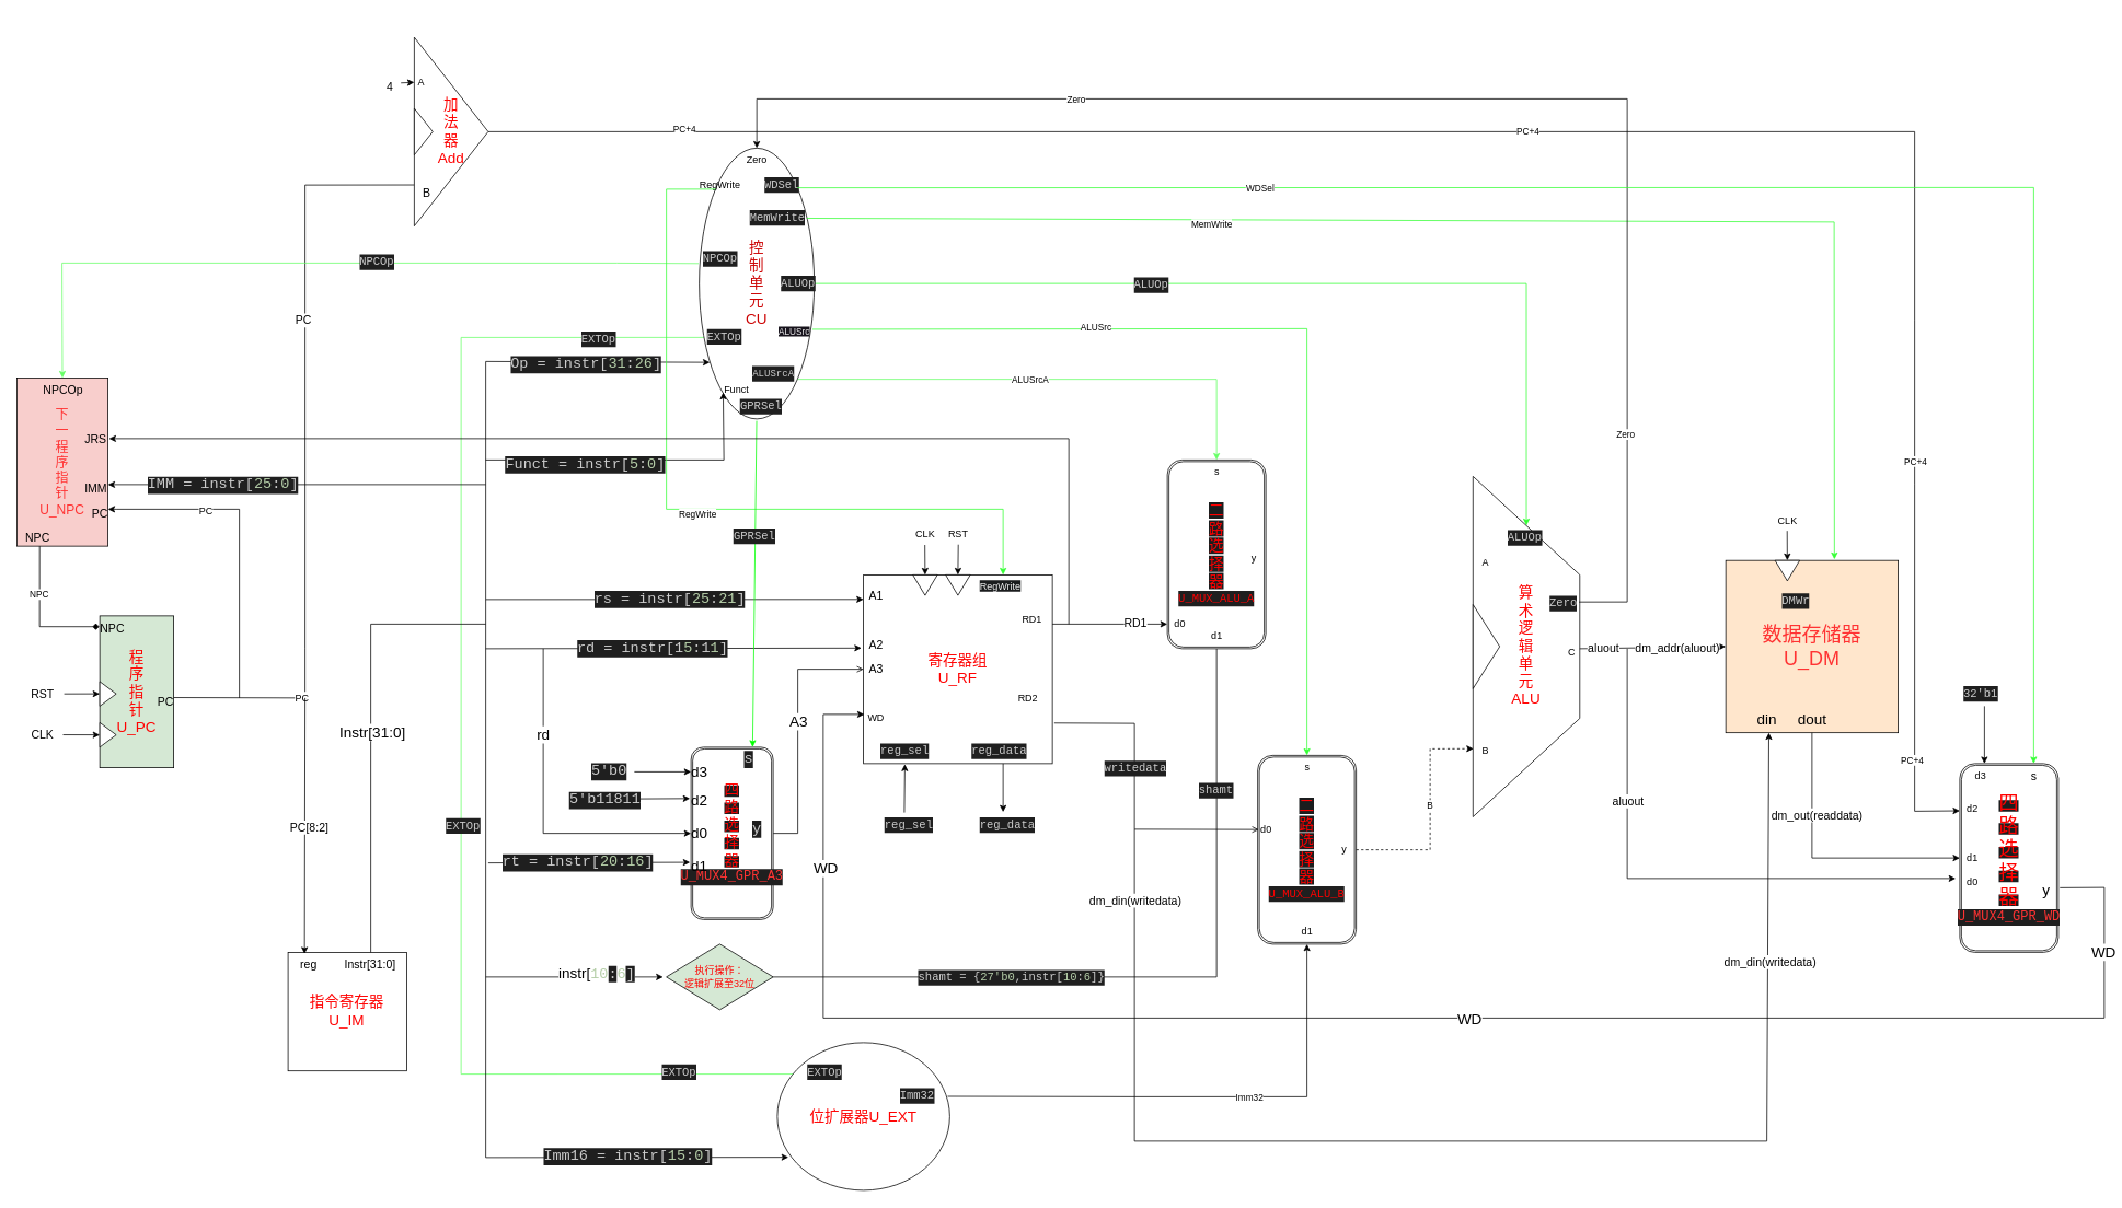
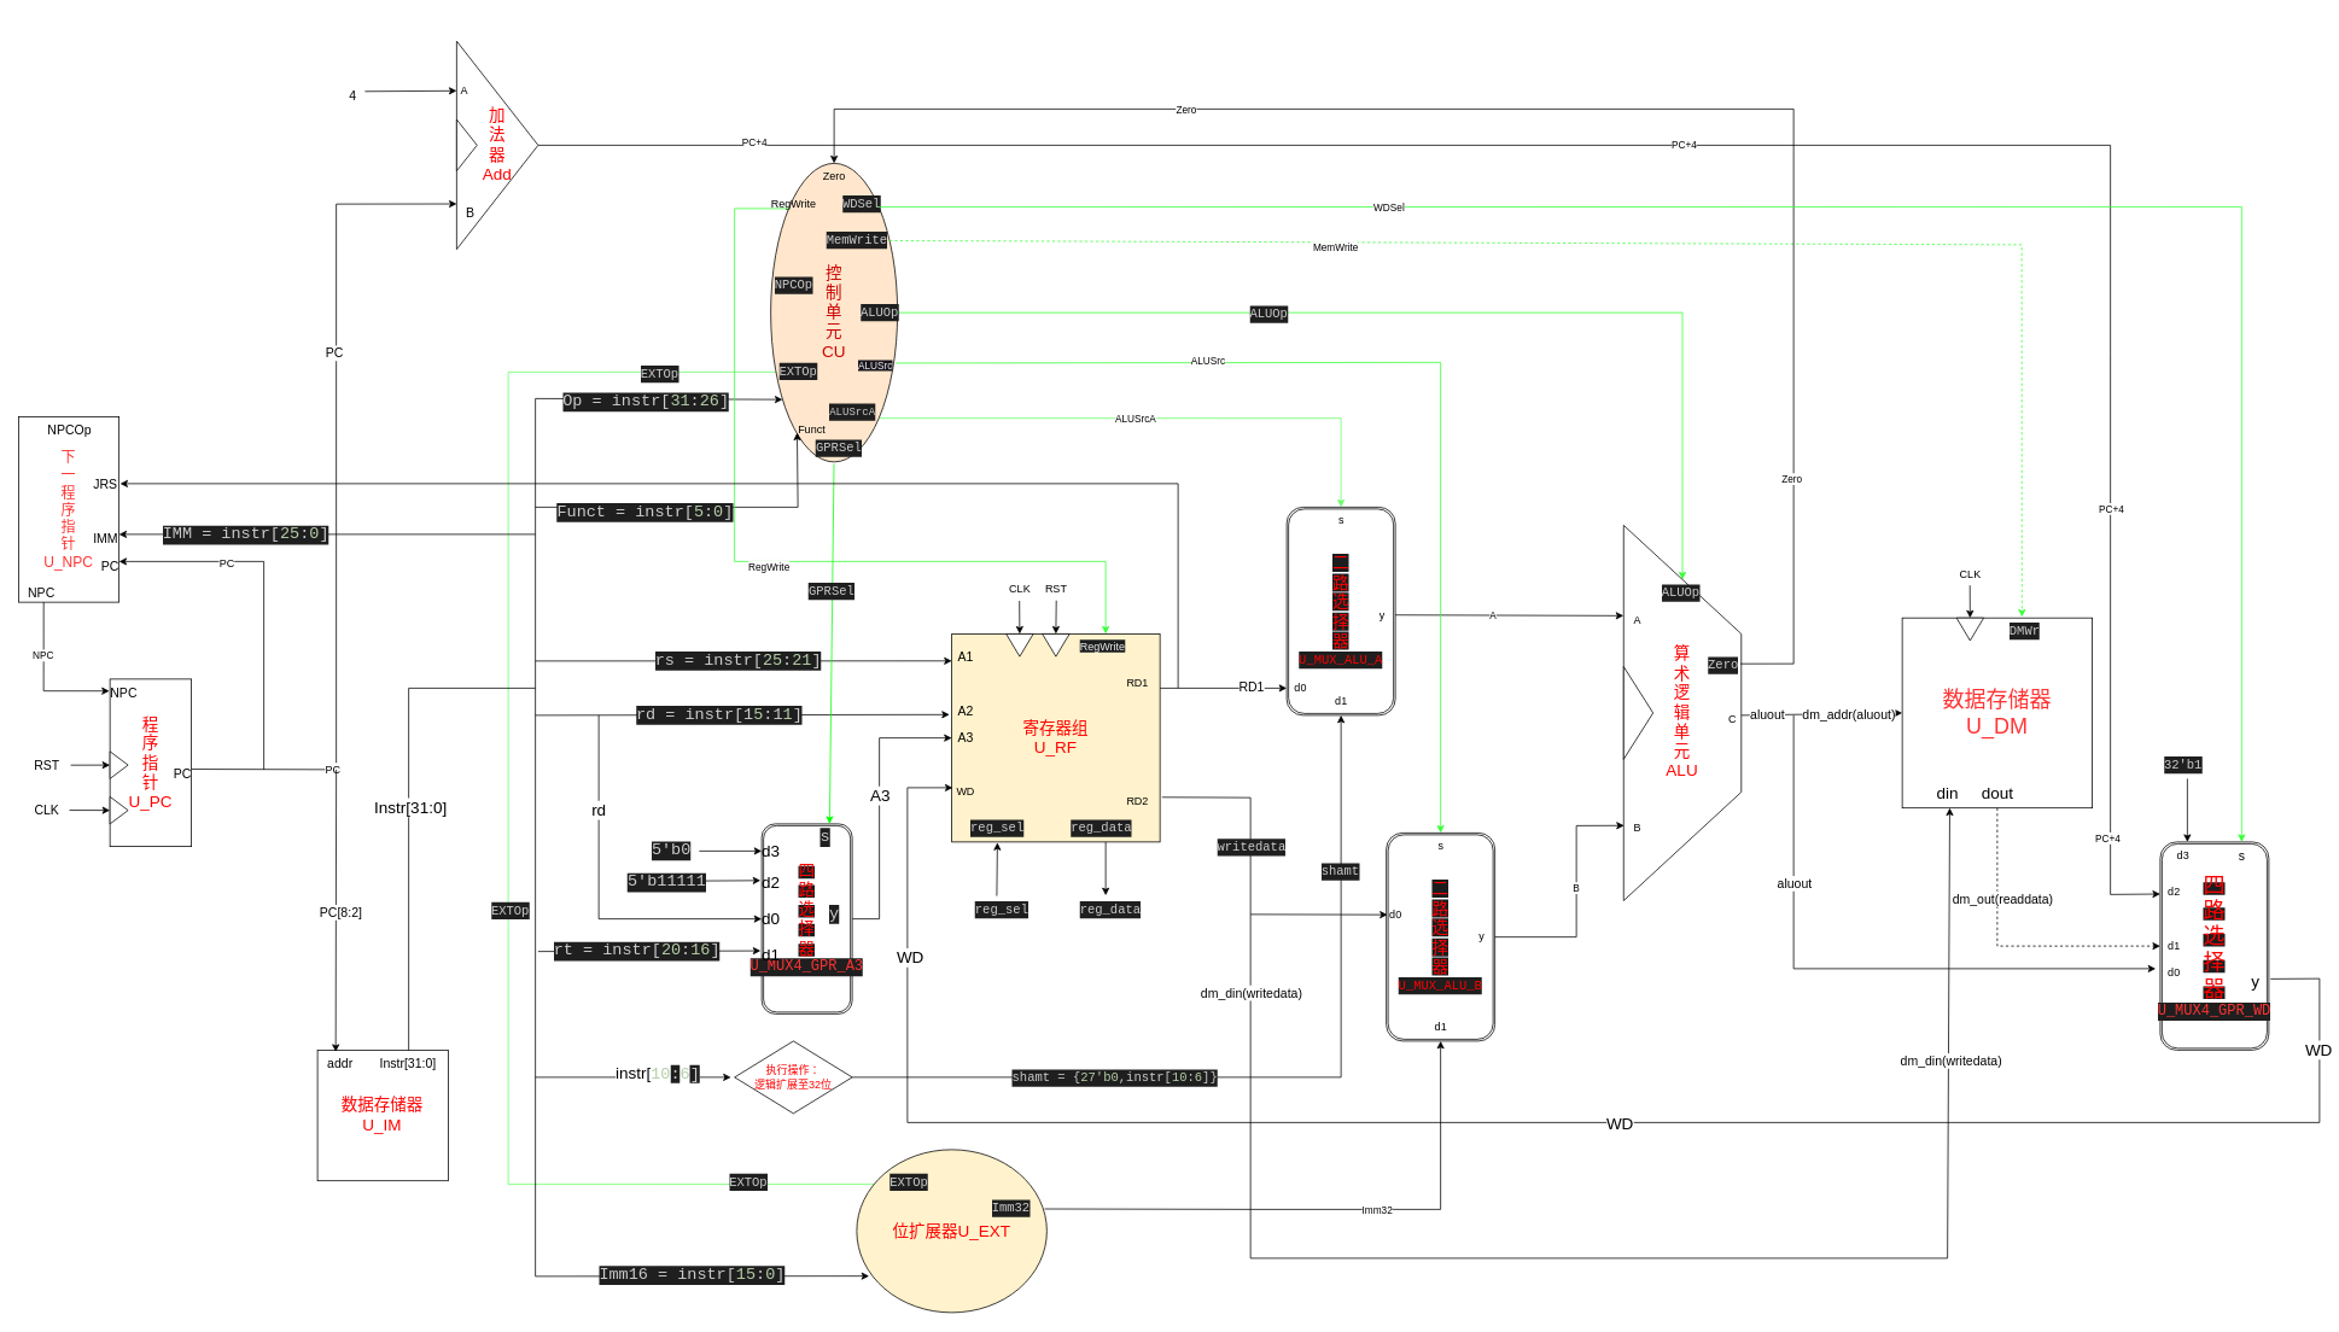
- <mxCell id="147" value="&lt;font style=&quot;font-size: 14px;&quot;&gt;4&lt;/font&gt;" style="text;html=1;align=center;verticalAlign=middle;resizable=0;points=[];autosize=1;strokeColor=none;fillColor=none;" parent="139" vertex="1"><mxGeometry x="85" y="70" width="30" height="30" as="geometry" /></mxCell>
+ <mxCell id="147" value="&lt;font style=&quot;font-size: 14px;&quot;&gt;4&lt;/font&gt;" style="text;html=1;align=center;verticalAlign=middle;resizable=0;points=[];autosize=1;strokeColor=none;fillColor=none;" parent="139" vertex="1"><mxGeometry y="70" width="30" height="30" as="geometry" /></mxCell>
- <mxCell id="26" value="" style="endArrow=none;html=1;rounded=0;exitX=1.002;exitY=0.538;exitDx=0;exitDy=0;entryX=0.782;entryY=0.999;entryDx=0;entryDy=0;entryPerimeter=0;exitPerimeter=0;" parent="1" source="14" target="142" edge="1"><mxGeometry width="50" height="50" relative="1" as="geometry"><mxPoint x="311" y="849.75" as="sourcePoint" /><mxPoint x="425.375" y="790" as="targetPoint" /><Array as="points"><mxPoint x="371" y="850" /><mxPoint x="371" y="790" /><mxPoint x="371" y="225" /></Array></mxGeometry></mxCell>
+ <mxCell id="26" value="" style="endArrow=classic;html=1;rounded=0;exitX=1.002;exitY=0.538;exitDx=0;exitDy=0;entryX=0.782;entryY=0.999;entryDx=0;entryDy=0;entryPerimeter=0;exitPerimeter=0;" parent="1" source="14" target="142" edge="1"><mxGeometry width="50" height="50" relative="1" as="geometry"><mxPoint x="311" y="849.75" as="sourcePoint" /><mxPoint x="425.375" y="790" as="targetPoint" /><Array as="points"><mxPoint x="371" y="850" /><mxPoint x="371" y="790" /><mxPoint x="371" y="225" /></Array></mxGeometry></mxCell>
- <mxCell id="158" value="" style="endArrow=classic;html=1;rounded=0;exitX=0.936;exitY=0.259;exitDx=0;exitDy=0;exitPerimeter=0;entryX=0.63;entryY=-0.006;entryDx=0;entryDy=0;entryPerimeter=0;strokeColor=#33FF33;" parent="1" source="10" target="150" edge="1"><mxGeometry width="50" height="50" relative="1" as="geometry"><mxPoint x="1341" y="450" as="sourcePoint" /><mxPoint x="1261" y="265" as="targetPoint" /><Array as="points"><mxPoint x="2233" y="270" /></Array></mxGeometry></mxCell>
+ <mxCell id="158" value="" style="endArrow=classic;html=1;rounded=0;exitX=0.936;exitY=0.259;exitDx=0;exitDy=0;exitPerimeter=0;entryX=0.63;entryY=-0.006;entryDx=0;entryDy=0;entryPerimeter=0;strokeColor=#33FF33;dashed=1;" parent="1" source="10" target="150" edge="1"><mxGeometry width="50" height="50" relative="1" as="geometry"><mxPoint x="1341" y="450" as="sourcePoint" /><mxPoint x="1261" y="265" as="targetPoint" /><Array as="points"><mxPoint x="2233" y="270" /></Array></mxGeometry></mxCell>
- <mxCell id="43" value="" style="endArrow=classic;html=1;rounded=0;exitX=-0.005;exitY=0.426;exitDx=0;exitDy=0;entryX=0.5;entryY=0;entryDx=0;entryDy=0;fillColor=#66FF66;strokeColor=#66FF66;exitPerimeter=0;" parent="1" source="10" target="39" edge="1"><mxGeometry width="50" height="50" relative="1" as="geometry"><mxPoint x="831" y="440" as="sourcePoint" /><mxPoint x="71" y="140" as="targetPoint" /><Array as="points"><mxPoint x="751" y="320" /><mxPoint x="75" y="320" /></Array></mxGeometry></mxCell>
- <mxCell id="44" value="&lt;div style=&quot;color: rgb(204, 204, 204); background-color: rgb(31, 31, 31); font-family: Consolas, &amp;quot;Courier New&amp;quot;, monospace; font-size: 14px; line-height: 19px;&quot;&gt;NPCOp&lt;/div&gt;" style="edgeLabel;html=1;align=center;verticalAlign=middle;resizable=0;points=[];" parent="43" vertex="1" connectable="0"><mxGeometry x="-0.141" y="-2" relative="1" as="geometry"><mxPoint as="offset" /></mxGeometry></mxCell>
- <mxCell id="10" value="&lt;font color=&quot;#cc0000&quot; style=&quot;font-size: 18px;&quot;&gt;控&lt;br&gt;制&lt;br&gt;单&lt;br&gt;元&lt;br&gt;CU&lt;/font&gt;" style="ellipse;whiteSpace=wrap;html=1;" parent="1" vertex="1"><mxGeometry x="851" y="180" width="140" height="330" as="geometry" /></mxCell>
+ <mxCell id="10" value="&lt;font color=&quot;#cc0000&quot; style=&quot;font-size: 18px;&quot;&gt;控&lt;br&gt;制&lt;br&gt;单&lt;br&gt;元&lt;br&gt;CU&lt;/font&gt;" style="ellipse;whiteSpace=wrap;html=1;fillColor=#ffe6cc;" parent="1" vertex="1"><mxGeometry x="851" y="180" width="140" height="330" as="geometry" /></mxCell>
- <mxCell id="39" value="&lt;font color=&quot;#ff3333&quot; style=&quot;font-size: 16px;&quot;&gt;下&lt;br&gt;一&lt;br&gt;程&lt;br&gt;序&lt;br&gt;指&lt;br&gt;针&lt;br&gt;U_NPC&lt;/font&gt;" style="rounded=0;whiteSpace=wrap;html=1;fillColor=#f8cecc;" parent="1" vertex="1"><mxGeometry x="20" y="460" width="111" height="205" as="geometry" /></mxCell>
+ <mxCell id="39" value="&lt;font color=&quot;#ff3333&quot; style=&quot;font-size: 16px;&quot;&gt;下&lt;br&gt;一&lt;br&gt;程&lt;br&gt;序&lt;br&gt;指&lt;br&gt;针&lt;br&gt;U_NPC&lt;/font&gt;" style="rounded=0;whiteSpace=wrap;html=1;" parent="1" vertex="1"><mxGeometry x="20" y="460" width="111" height="205" as="geometry" /></mxCell>
+ <mxCell id="103" value="" style="endArrow=classic;html=1;rounded=0;entryX=0.241;entryY=1.001;entryDx=0;entryDy=0;entryPerimeter=0;exitX=0.998;exitY=0.518;exitDx=0;exitDy=0;exitPerimeter=0;" parent="1" source="119" target="91" edge="1"><mxGeometry width="50" height="50" relative="1" as="geometry"><mxPoint x="1720.998" y="678.943" as="sourcePoint" /><mxPoint x="1793.22" y="680" as="targetPoint" /></mxGeometry></mxCell>
+ <mxCell id="104" value="A" style="edgeLabel;html=1;align=center;verticalAlign=middle;resizable=0;points=[];" parent="103" vertex="1" connectable="0"><mxGeometry x="-0.145" relative="1" as="geometry"><mxPoint as="offset" /></mxGeometry></mxCell>
- <mxCell id="156" value="&lt;div style=&quot;color: rgb(204, 204, 204); background-color: rgb(31, 31, 31); font-family: Consolas, &amp;quot;Courier New&amp;quot;, monospace; font-size: 14px; line-height: 19px;&quot;&gt;DMWr&lt;/div&gt;" style="text;html=1;align=center;verticalAlign=middle;resizable=0;points=[];autosize=1;strokeColor=none;fillColor=none;" parent="148" vertex="1"><mxGeometry x="60" y="97.41" width="50" height="30" as="geometry" /></mxCell>
+ <mxCell id="156" value="&lt;div style=&quot;color: rgb(204, 204, 204); background-color: rgb(31, 31, 31); font-family: Consolas, &amp;quot;Courier New&amp;quot;, monospace; font-size: 14px; line-height: 19px;&quot;&gt;DMWr&lt;/div&gt;" style="text;html=1;align=center;verticalAlign=middle;resizable=0;points=[];autosize=1;strokeColor=none;fillColor=none;" parent="148" vertex="1"><mxGeometry x="110" y="62.41" width="50" height="30" as="geometry" /></mxCell>
- <mxCell id="40" style="edgeStyle=orthogonalEdgeStyle;rounded=0;orthogonalLoop=1;jettySize=auto;html=1;exitX=0.25;exitY=1;exitDx=0;exitDy=0;entryX=-0.007;entryY=0.071;entryDx=0;entryDy=0;entryPerimeter=0;endArrow=diamond;" parent="1" source="39" target="14" edge="1"><mxGeometry relative="1" as="geometry"><mxPoint x="236" y="760" as="targetPoint" /></mxGeometry></mxCell>
+ <mxCell id="40" style="edgeStyle=orthogonalEdgeStyle;rounded=0;orthogonalLoop=1;jettySize=auto;html=1;exitX=0.25;exitY=1;exitDx=0;exitDy=0;entryX=-0.007;entryY=0.071;entryDx=0;entryDy=0;entryPerimeter=0;" parent="1" source="39" target="14" edge="1"><mxGeometry relative="1" as="geometry"><mxPoint x="236" y="760" as="targetPoint" /></mxGeometry></mxCell>
- <mxCell id="150" value="&lt;font color=&quot;#ff3333&quot; style=&quot;font-size: 24px;&quot;&gt;数据存储器&lt;br&gt;U_DM&lt;/font&gt;" style="whiteSpace=wrap;html=1;aspect=fixed;fillColor=#ffe6cc;" parent="149" vertex="1"><mxGeometry width="210" height="210" as="geometry" /></mxCell>
+ <mxCell id="150" value="&lt;font color=&quot;#ff3333&quot; style=&quot;font-size: 24px;&quot;&gt;数据存储器&lt;br&gt;U_DM&lt;/font&gt;" style="whiteSpace=wrap;html=1;aspect=fixed;" parent="149" vertex="1"><mxGeometry width="210" height="210" as="geometry" /></mxCell>
- <mxCell id="99" value="" style="endArrow=none;html=1;rounded=0;exitX=1;exitY=0.5;exitDx=0;exitDy=0;entryX=0.5;entryY=1;entryDx=0;entryDy=0;" parent="1" source="98" target="119" edge="1"><mxGeometry width="50" height="50" relative="1" as="geometry"><mxPoint x="951" y="1180" as="sourcePoint" /><mxPoint x="1481" y="1080" as="targetPoint" /><Array as="points"><mxPoint x="1481" y="1190" /></Array></mxGeometry></mxCell>
+ <mxCell id="99" value="" style="endArrow=classic;html=1;rounded=0;exitX=1;exitY=0.5;exitDx=0;exitDy=0;entryX=0.5;entryY=1;entryDx=0;entryDy=0;" parent="1" source="98" target="119" edge="1"><mxGeometry width="50" height="50" relative="1" as="geometry"><mxPoint x="951" y="1180" as="sourcePoint" /><mxPoint x="1481" y="1080" as="targetPoint" /><Array as="points"><mxPoint x="1481" y="1190" /></Array></mxGeometry></mxCell>
- <mxCell id="167" style="edgeStyle=orthogonalEdgeStyle;rounded=0;orthogonalLoop=1;jettySize=auto;html=1;exitX=1;exitY=0.5;exitDx=0;exitDy=0;entryX=0;entryY=0.5;entryDx=0;entryDy=0;endArrow=open;" parent="1" source="169" target="60" edge="1"><mxGeometry relative="1" as="geometry"><Array as="points"><mxPoint x="971" y="1015" /><mxPoint x="971" y="815" /></Array></mxGeometry></mxCell>
+ <mxCell id="167" style="edgeStyle=orthogonalEdgeStyle;rounded=0;orthogonalLoop=1;jettySize=auto;html=1;exitX=1;exitY=0.5;exitDx=0;exitDy=0;entryX=0;entryY=0.5;entryDx=0;entryDy=0;" parent="1" source="169" target="60" edge="1"><mxGeometry relative="1" as="geometry"><Array as="points"><mxPoint x="971" y="1015" /><mxPoint x="971" y="815" /></Array></mxGeometry></mxCell>
- <mxCell id="60" value="&lt;font color=&quot;#ff0000&quot; style=&quot;font-size: 18px;&quot;&gt;寄存器组&lt;br&gt;U_RF&lt;/font&gt;" style="whiteSpace=wrap;html=1;aspect=fixed;" parent="59" vertex="1"><mxGeometry width="230" height="230" as="geometry" /></mxCell>
+ <mxCell id="60" value="&lt;font color=&quot;#ff0000&quot; style=&quot;font-size: 18px;&quot;&gt;寄存器组&lt;br&gt;U_RF&lt;/font&gt;" style="whiteSpace=wrap;html=1;aspect=fixed;fillColor=#fff2cc;" parent="59" vertex="1"><mxGeometry width="230" height="230" as="geometry" /></mxCell>
- <mxCell id="14" value="&lt;font color=&quot;#ff0000&quot; style=&quot;font-size: 18px;&quot;&gt;程&lt;br&gt;序&lt;br&gt;指&lt;br&gt;针&lt;br&gt;U_PC&lt;/font&gt;" style="rounded=0;whiteSpace=wrap;html=1;fillColor=#d5e8d4;" parent="13" vertex="1"><mxGeometry width="90" height="185" as="geometry" /></mxCell>
+ <mxCell id="14" value="&lt;font color=&quot;#ff0000&quot; style=&quot;font-size: 18px;&quot;&gt;程&lt;br&gt;序&lt;br&gt;指&lt;br&gt;针&lt;br&gt;U_PC&lt;/font&gt;" style="rounded=0;whiteSpace=wrap;html=1;" parent="13" vertex="1"><mxGeometry width="90" height="185" as="geometry" /></mxCell>
- <mxCell id="66" value="RD2" style="text;html=1;align=center;verticalAlign=middle;resizable=0;points=[];autosize=1;strokeColor=none;fillColor=none;" parent="59" vertex="1"><mxGeometry x="175" y="135" width="50" height="30" as="geometry" /></mxCell>
+ <mxCell id="66" value="RD2" style="text;html=1;align=center;verticalAlign=middle;resizable=0;points=[];autosize=1;strokeColor=none;fillColor=none;" parent="59" vertex="1"><mxGeometry x="180" y="170" width="50" height="30" as="geometry" /></mxCell>
- <mxCell id="181" value="&lt;div style=&quot;color: rgb(204, 204, 204); background-color: rgb(31, 31, 31); font-family: Consolas, &amp;quot;Courier New&amp;quot;, monospace; line-height: 19px;&quot;&gt;&lt;font style=&quot;font-size: 18px;&quot;&gt;5'b11811&lt;/font&gt;&lt;/div&gt;" style="text;html=1;align=center;verticalAlign=middle;resizable=0;points=[];autosize=1;strokeColor=none;fillColor=none;" parent="1" vertex="1"><mxGeometry x="686" y="960" width="100" height="30" as="geometry" /></mxCell>
+ <mxCell id="181" value="&lt;div style=&quot;color: rgb(204, 204, 204); background-color: rgb(31, 31, 31); font-family: Consolas, &amp;quot;Courier New&amp;quot;, monospace; line-height: 19px;&quot;&gt;&lt;font style=&quot;font-size: 18px;&quot;&gt;5'b11111&lt;/font&gt;&lt;/div&gt;" style="text;html=1;align=center;verticalAlign=middle;resizable=0;points=[];autosize=1;strokeColor=none;fillColor=none;" parent="1" vertex="1"><mxGeometry x="686" y="960" width="100" height="30" as="geometry" /></mxCell>
- <mxCell id="79" value="" style="endArrow=open;html=1;rounded=0;exitX=1.01;exitY=0.785;exitDx=0;exitDy=0;exitPerimeter=0;entryX=0.011;entryY=0.393;entryDx=0;entryDy=0;entryPerimeter=0;" parent="1" source="60" target="12" edge="1"><mxGeometry width="50" height="50" relative="1" as="geometry"><mxPoint x="1351" y="820" as="sourcePoint" /><mxPoint x="1381" y="880" as="targetPoint" /><Array as="points"><mxPoint x="1381" y="881" /><mxPoint x="1381" y="1010" /></Array></mxGeometry></mxCell>
+ <mxCell id="79" value="" style="endArrow=classic;html=1;rounded=0;exitX=1.01;exitY=0.785;exitDx=0;exitDy=0;exitPerimeter=0;entryX=0.011;entryY=0.393;entryDx=0;entryDy=0;entryPerimeter=0;" parent="1" source="60" target="12" edge="1"><mxGeometry width="50" height="50" relative="1" as="geometry"><mxPoint x="1351" y="820" as="sourcePoint" /><mxPoint x="1381" y="880" as="targetPoint" /><Array as="points"><mxPoint x="1381" y="881" /><mxPoint x="1381" y="1010" /></Array></mxGeometry></mxCell>
- <mxCell id="110" value="" style="endArrow=classic;html=1;rounded=0;entryX=0.8;entryY=0.996;entryDx=0;entryDy=0;entryPerimeter=0;exitX=1;exitY=0.5;exitDx=0;exitDy=0;dashed=1;" parent="1" source="12" target="91" edge="1"><mxGeometry width="50" height="50" relative="1" as="geometry"><mxPoint x="1720.998" y="910.003" as="sourcePoint" /><mxPoint x="1793.22" y="911.059" as="targetPoint" /><Array as="points"><mxPoint x="1741" y="1035" /><mxPoint x="1741" y="912" /></Array></mxGeometry></mxCell>
+ <mxCell id="110" value="" style="endArrow=classic;html=1;rounded=0;entryX=0.8;entryY=0.996;entryDx=0;entryDy=0;entryPerimeter=0;exitX=1;exitY=0.5;exitDx=0;exitDy=0;" parent="1" source="12" target="91" edge="1"><mxGeometry width="50" height="50" relative="1" as="geometry"><mxPoint x="1720.998" y="910.003" as="sourcePoint" /><mxPoint x="1793.22" y="911.059" as="targetPoint" /><Array as="points"><mxPoint x="1741" y="1035" /><mxPoint x="1741" y="912" /></Array></mxGeometry></mxCell>
- <mxCell id="201" style="edgeStyle=orthogonalEdgeStyle;rounded=0;orthogonalLoop=1;jettySize=auto;html=1;exitX=0.5;exitY=1;exitDx=0;exitDy=0;entryX=0;entryY=0.5;entryDx=0;entryDy=0;" parent="1" source="150" target="125" edge="1"><mxGeometry relative="1" as="geometry" /></mxCell>
+ <mxCell id="201" style="edgeStyle=orthogonalEdgeStyle;rounded=0;orthogonalLoop=1;jettySize=auto;html=1;exitX=0.5;exitY=1;exitDx=0;exitDy=0;entryX=0;entryY=0.5;entryDx=0;entryDy=0;dashed=1;" parent="1" source="150" target="125" edge="1"><mxGeometry relative="1" as="geometry" /></mxCell>
- <mxCell id="21" value="&lt;font style=&quot;font-size: 14px;&quot;&gt;reg&lt;/font&gt;" style="text;html=1;align=center;verticalAlign=middle;resizable=0;points=[];autosize=1;strokeColor=none;fillColor=none;" parent="19" vertex="1"><mxGeometry x="9.286" width="50" height="30" as="geometry" /></mxCell>
+ <mxCell id="21" value="&lt;font style=&quot;font-size: 14px;&quot;&gt;addr&lt;/font&gt;" style="text;html=1;align=center;verticalAlign=middle;resizable=0;points=[];autosize=1;strokeColor=none;fillColor=none;" parent="19" vertex="1"><mxGeometry x="9.286" width="50" height="30" as="geometry" /></mxCell>
- <mxCell id="98" value="&lt;font color=&quot;#ff0000&quot;&gt;执行操作：&lt;br&gt;逻辑扩展至32位&lt;/font&gt;" style="rhombus;whiteSpace=wrap;html=1;fillColor=#d5e8d4;" parent="1" vertex="1"><mxGeometry x="811" y="1150" width="130" height="80" as="geometry" /></mxCell>
+ <mxCell id="98" value="&lt;font color=&quot;#ff0000&quot;&gt;执行操作：&lt;br&gt;逻辑扩展至32位&lt;/font&gt;" style="rhombus;whiteSpace=wrap;html=1;" parent="1" vertex="1"><mxGeometry x="811" y="1150" width="130" height="80" as="geometry" /></mxCell>
- <mxCell id="20" value="&lt;font color=&quot;#ff0000&quot; style=&quot;font-size: 18px;&quot;&gt;指令寄存器&lt;br&gt;U_IM&lt;/font&gt;" style="whiteSpace=wrap;html=1;aspect=fixed;" parent="19" vertex="1"><mxGeometry x="9.286" width="144.444" height="144.444" as="geometry" /></mxCell>
+ <mxCell id="20" value="&lt;font color=&quot;#ff0000&quot; style=&quot;font-size: 18px;&quot;&gt;数据存储器&lt;br&gt;U_IM&lt;/font&gt;" style="whiteSpace=wrap;html=1;aspect=fixed;" parent="19" vertex="1"><mxGeometry x="9.286" width="144.444" height="144.444" as="geometry" /></mxCell>
- <mxCell id="11" value="&lt;font color=&quot;#ff0000&quot; style=&quot;font-size: 18px;&quot;&gt;位扩展器U_EXT&lt;/font&gt;" style="ellipse;whiteSpace=wrap;html=1;" parent="1" vertex="1"><mxGeometry x="946" y="1270" width="210" height="180" as="geometry" /></mxCell>
+ <mxCell id="11" value="&lt;font color=&quot;#ff0000&quot; style=&quot;font-size: 18px;&quot;&gt;位扩展器U_EXT&lt;/font&gt;" style="ellipse;whiteSpace=wrap;html=1;fillColor=#fff2cc;" parent="1" vertex="1"><mxGeometry x="946" y="1270" width="210" height="180" as="geometry" /></mxCell>
